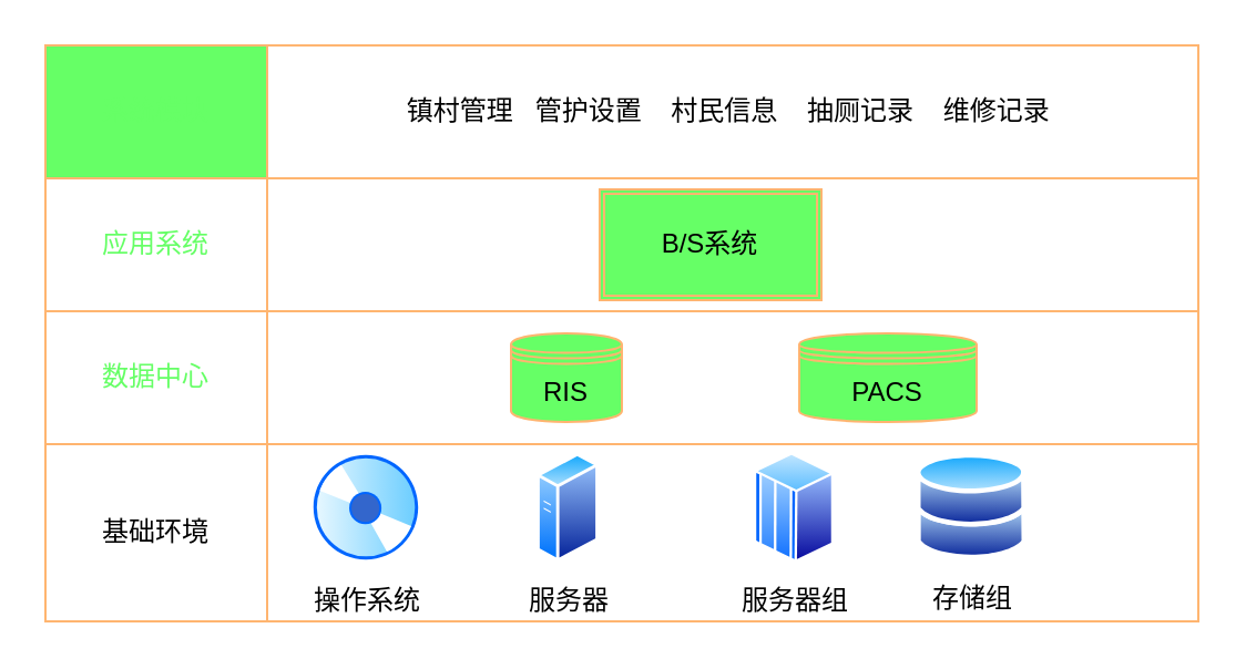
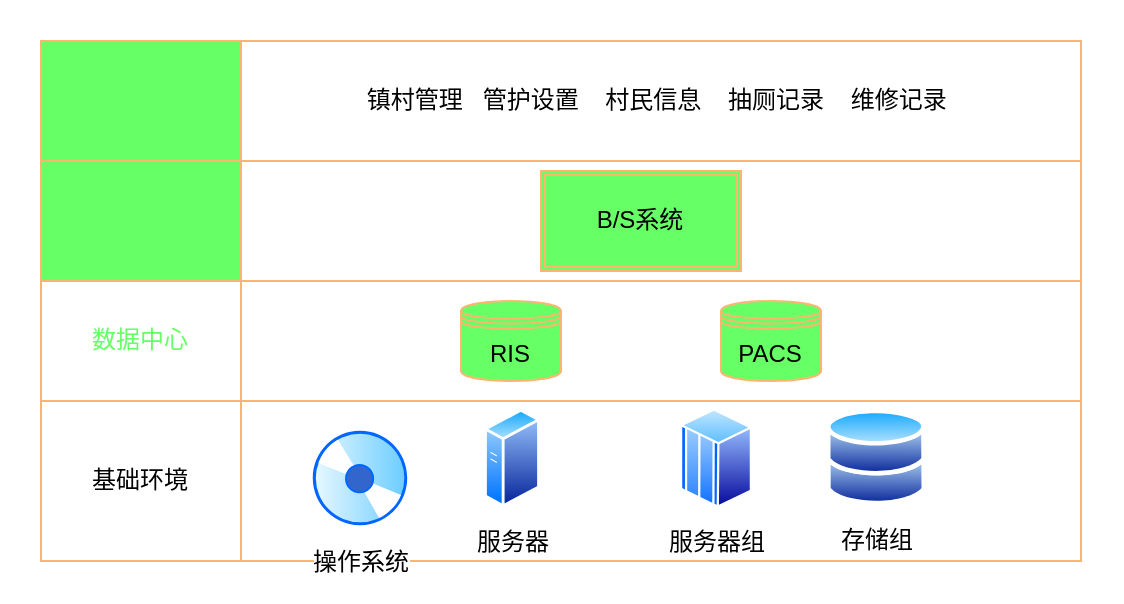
- <mxCell id="4" value="&lt;font color=&quot;#66ff66&quot;&gt;应用系统&lt;/font&gt;" style="whiteSpace=wrap;html=1;align=center;sketch=0;strokeColor=#FFB570;" vertex="1" parent="1"><mxGeometry x="20" y="80" width="100" height="60" as="geometry" /></mxCell>
+ <mxCell id="4" value="&lt;font color=&quot;#66ff66&quot;&gt;应用系统&lt;/font&gt;" style="whiteSpace=wrap;html=1;align=center;sketch=0;strokeColor=#FFB570;fillColor=#66ff66;" vertex="1" parent="1"><mxGeometry x="20" y="80" width="100" height="60" as="geometry" /></mxCell>
- <mxCell id="12" value="&lt;font color=&quot;#000000&quot;&gt;PACS&lt;/font&gt;" style="shape=datastore;whiteSpace=wrap;html=1;sketch=0;fontColor=#66FF66;strokeColor=#FFB570;fillColor=#66FF66;verticalAlign=middle;" vertex="1" parent="1"><mxGeometry x="360" y="150" width="80" height="40" as="geometry" /></mxCell>
+ <mxCell id="12" value="&lt;font color=&quot;#000000&quot;&gt;PACS&lt;/font&gt;" style="shape=datastore;whiteSpace=wrap;html=1;sketch=0;fontColor=#66FF66;strokeColor=#FFB570;fillColor=#66FF66;verticalAlign=middle;" vertex="1" parent="1"><mxGeometry x="360" y="150" width="50" height="40" as="geometry" /></mxCell>
- <mxCell id="13" value="操作系统" style="aspect=fixed;perimeter=ellipsePerimeter;html=1;align=center;shadow=0;dashed=0;spacingTop=3;image;image=img/lib/active_directory/cd_dvd.svg;sketch=0;fontColor=#000000;strokeColor=#000000;fillColor=#FFFFFF;" vertex="1" parent="1"><mxGeometry x="140" y="204" width="50" height="50" as="geometry" /></mxCell>
+ <mxCell id="13" value="操作系统" style="aspect=fixed;perimeter=ellipsePerimeter;html=1;align=center;shadow=0;dashed=0;spacingTop=3;image;image=img/lib/active_directory/cd_dvd.svg;sketch=0;fontColor=#000000;strokeColor=#000000;fillColor=#FFFFFF;" vertex="1" parent="1"><mxGeometry x="155" y="214" width="50" height="50" as="geometry" /></mxCell>
